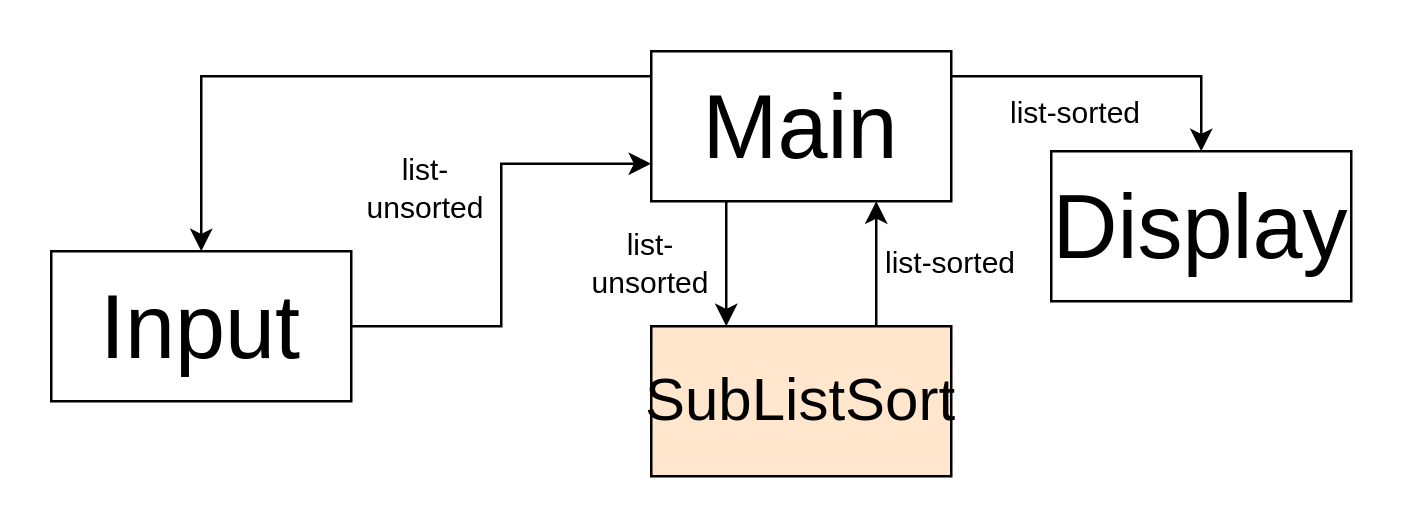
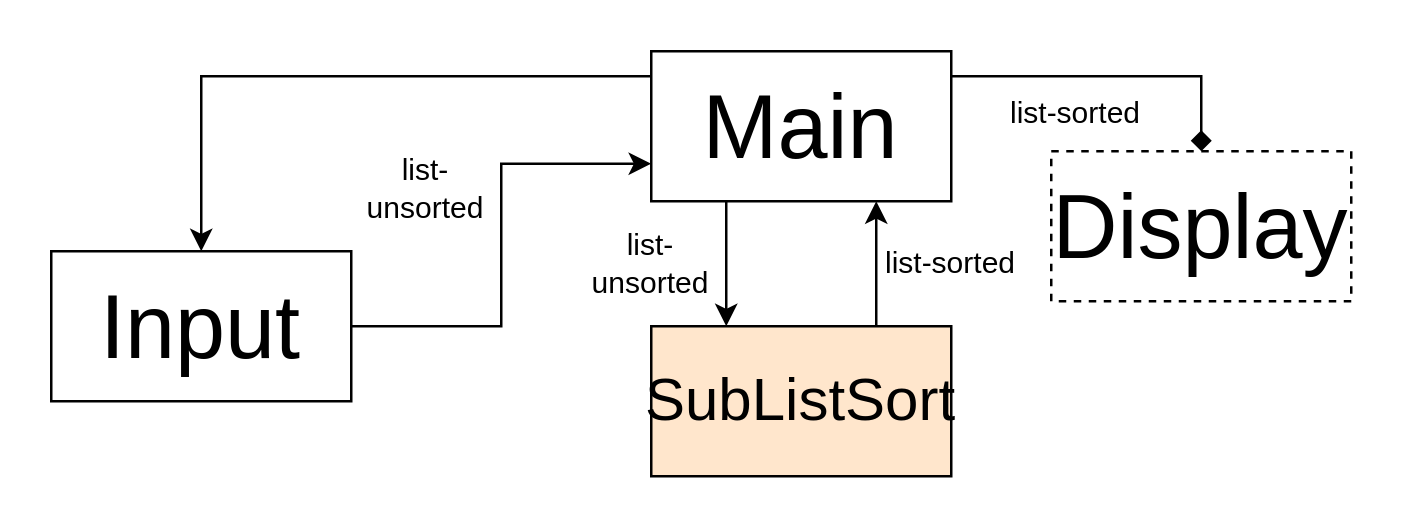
- <mxCell id="3" value="" style="edgeStyle=orthogonalEdgeStyle;rounded=0;orthogonalLoop=1;jettySize=auto;html=1;" edge="1" parent="1" source="5" target="10"><mxGeometry relative="1" as="geometry"><Array as="points"><mxPoint x="480" y="30" /></Array></mxGeometry></mxCell>
+ <mxCell id="3" value="" style="edgeStyle=orthogonalEdgeStyle;rounded=0;orthogonalLoop=1;jettySize=auto;html=1;endArrow=diamond;" edge="1" parent="1" source="5" target="10"><mxGeometry relative="1" as="geometry"><Array as="points"><mxPoint x="480" y="30" /></Array></mxGeometry></mxCell>
- <mxCell id="10" value="&lt;font style=&quot;font-size: 36px;&quot;&gt;Display&lt;/font&gt;" style="whiteSpace=wrap;html=1;rounded=0;" vertex="1" parent="1"><mxGeometry x="420" y="60" width="120" height="60" as="geometry" /></mxCell>
+ <mxCell id="10" value="&lt;font style=&quot;font-size: 36px;&quot;&gt;Display&lt;/font&gt;" style="whiteSpace=wrap;html=1;rounded=0;dashed=1;" vertex="1" parent="1"><mxGeometry x="420" y="60" width="120" height="60" as="geometry" /></mxCell>
